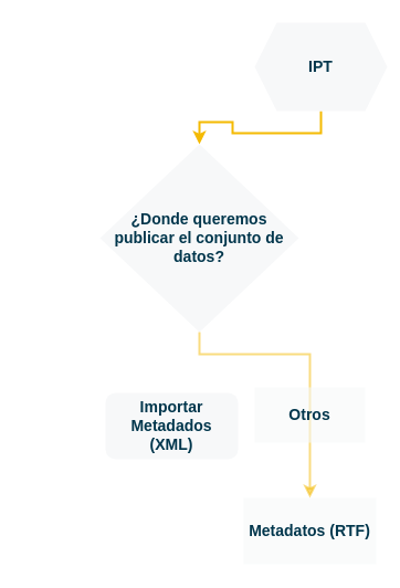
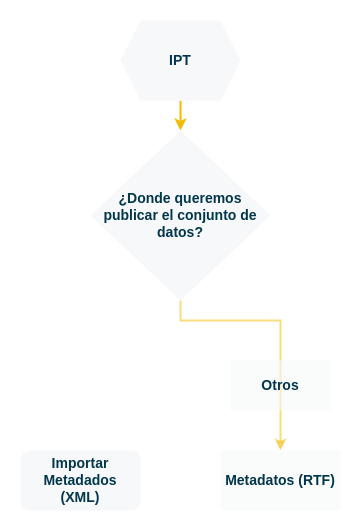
- <mxCell id="3" value="IPT" style="shape=hexagon;perimeter=hexagonPerimeter2;whiteSpace=wrap;html=1;fixedSize=1;fillColor=#F7F8F9;fontColor=#01364C;strokeColor=none;fontStyle=1;fontSize=14;" parent="1" vertex="1"><mxGeometry x="230" y="20" width="120" height="80" as="geometry" /></mxCell>
+ <mxCell id="3" value="IPT" style="shape=hexagon;perimeter=hexagonPerimeter2;whiteSpace=wrap;html=1;fixedSize=1;fillColor=#F7F8F9;fontColor=#01364C;strokeColor=none;fontStyle=1;fontSize=14;" parent="1" vertex="1"><mxGeometry x="120" y="20" width="120" height="80" as="geometry" /></mxCell>
- <mxCell id="8" value="Otros" style="whiteSpace=wrap;html=1;fontSize=14;fixedSize=1;fillColor=#F7F8F9;fontColor=#01364C;strokeColor=none;fontStyle=1;fontSize=14;opacity=60;" parent="1" vertex="1"><mxGeometry x="230" y="350" width="100" height="50" as="geometry" /></mxCell>
+ <mxCell id="8" value="Otros" style="whiteSpace=wrap;html=1;fontSize=14;fixedSize=1;fillColor=#F7F8F9;fontColor=#01364C;strokeColor=none;fontStyle=1;fontSize=14;opacity=60;" parent="1" vertex="1"><mxGeometry x="230" y="360" width="100" height="50" as="geometry" /></mxCell>
- <mxCell id="5" value="Importar Metadados&lt;br&gt;(XML)" style="whiteSpace=wrap;html=1;fontSize=14;fillColor=#F7F8F9;strokeColor=none;fontColor=#01364C;rounded=1;fontStyle=1;" parent="1" vertex="1"><mxGeometry x="95" y="355" width="120" height="60" as="geometry" /></mxCell>
+ <mxCell id="5" value="Importar Metadados&lt;br&gt;(XML)" style="whiteSpace=wrap;html=1;fontSize=14;fillColor=#F7F8F9;strokeColor=none;fontColor=#01364C;rounded=1;fontStyle=1;" parent="1" vertex="1"><mxGeometry x="20" y="450" width="120" height="60" as="geometry" /></mxCell>
